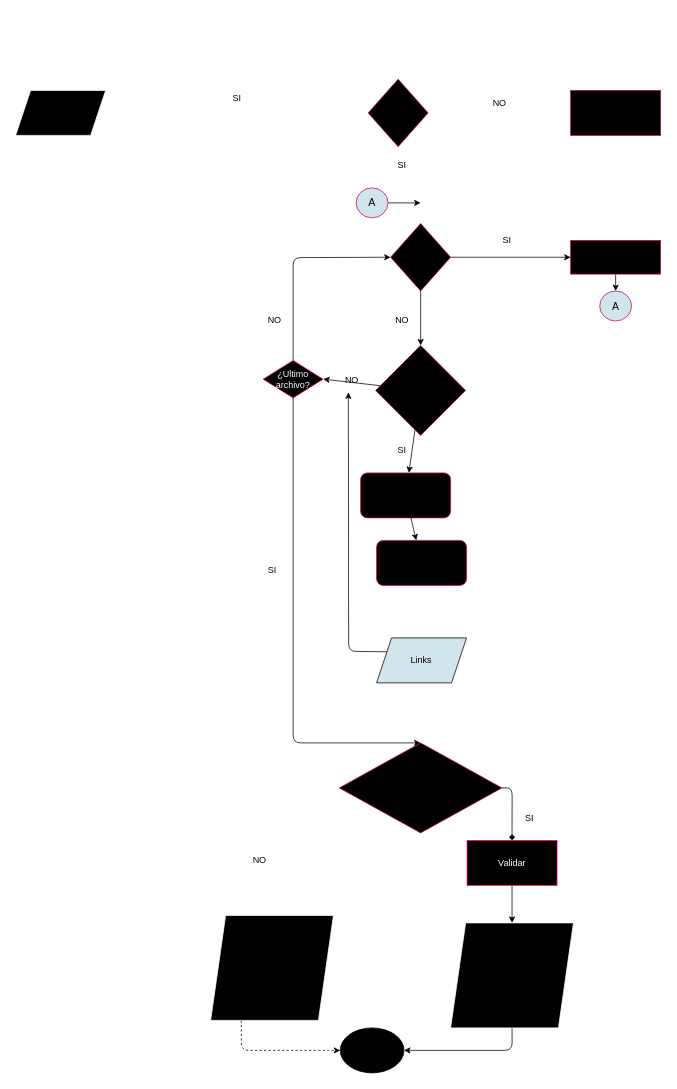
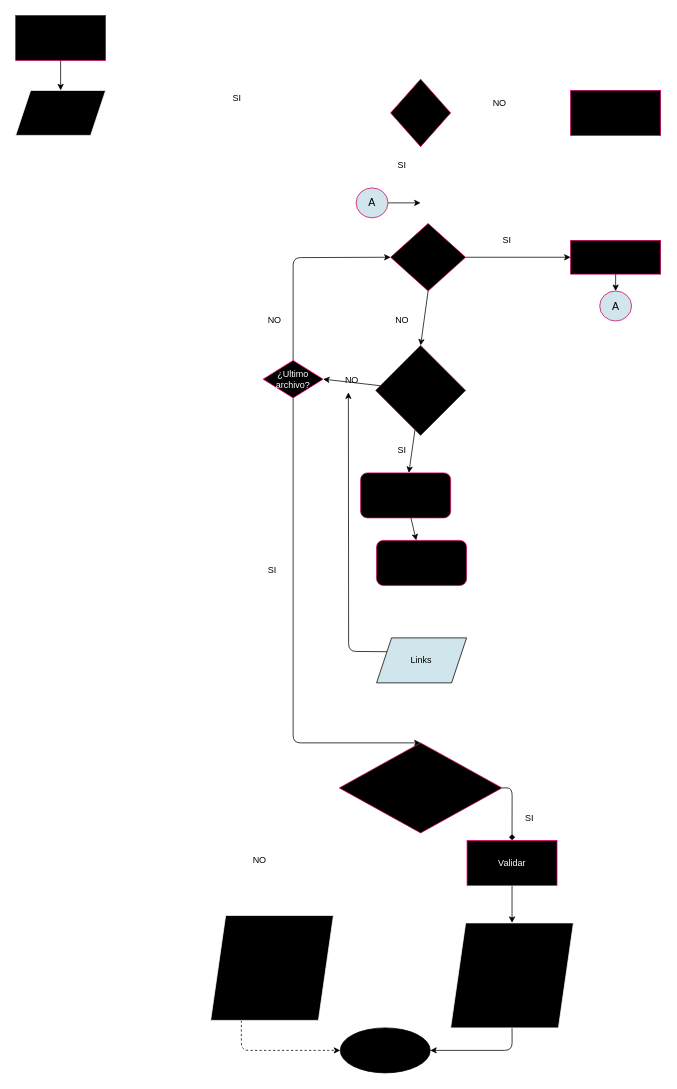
+ <mxCell id="15" value="&lt;font style=&quot;font-size: 14px&quot;&gt;Ingreso de ruta&lt;/font&gt;" style="whiteSpace=wrap;html=1;fontSize=24;strokeColor=#CC0066;fillColor=#000000;" parent="1" vertex="1"><mxGeometry x="20" y="20" width="120" height="60" as="geometry" /></mxCell>
+ <mxCell id="14" style="edgeStyle=none;html=1;exitX=0.5;exitY=1;exitDx=0;exitDy=0;entryX=0.5;entryY=0;entryDx=0;entryDy=0;fontColor=#FFFFFF;" edge="1" parent="1" source="15" target="12"><mxGeometry relative="1" as="geometry" /></mxCell>
- <mxCell id="4" value="&lt;font style=&quot;font-size: 14px&quot;&gt;Ruta absoluta&lt;/font&gt;" style="rhombus;whiteSpace=wrap;html=1;fontSize=14;strokeColor=#CC0066;fillColor=#000000;" parent="1" vertex="1"><mxGeometry x="490" y="105" width="80" height="90" as="geometry" /></mxCell>
+ <mxCell id="4" value="&lt;font style=&quot;font-size: 14px&quot;&gt;Ruta absoluta&lt;/font&gt;" style="rhombus;whiteSpace=wrap;html=1;fontSize=14;strokeColor=#CC0066;fillColor=#000000;" parent="1" vertex="1"><mxGeometry x="520" y="105" width="80" height="90" as="geometry" /></mxCell>
- <mxCell id="21" value="&lt;span style=&quot;font-size: 12px&quot;&gt;Directorio&lt;/span&gt;" style="rhombus;whiteSpace=wrap;html=1;fontSize=14;strokeColor=#CC0066;fillColor=#000000;" parent="1" vertex="1"><mxGeometry x="520" y="297.5" width="80" height="90" as="geometry" /></mxCell>
+ <mxCell id="21" value="&lt;span style=&quot;font-size: 12px&quot;&gt;Directorio&lt;/span&gt;" style="rhombus;whiteSpace=wrap;html=1;fontSize=14;strokeColor=#CC0066;fillColor=#000000;" parent="1" vertex="1"><mxGeometry x="520" y="297.5" width="100" height="90" as="geometry" /></mxCell>
- <mxCell id="16" value="&lt;b&gt;&lt;font style=&quot;font-size: 24px&quot;&gt;Fin&lt;/font&gt;&lt;/b&gt;" style="ellipse;whiteSpace=wrap;html=1;fontSize=14;strokeColor=#000000;fillColor=#000000;" parent="1" vertex="1"><mxGeometry x="452.81" y="1370" width="85" height="60" as="geometry" /></mxCell>
+ <mxCell id="16" value="&lt;b&gt;&lt;font style=&quot;font-size: 24px&quot;&gt;Fin&lt;/font&gt;&lt;/b&gt;" style="ellipse;whiteSpace=wrap;html=1;fontSize=14;strokeColor=#000000;fillColor=#000000;" parent="1" vertex="1"><mxGeometry x="452.81" y="1370" width="120" height="60" as="geometry" /></mxCell>
